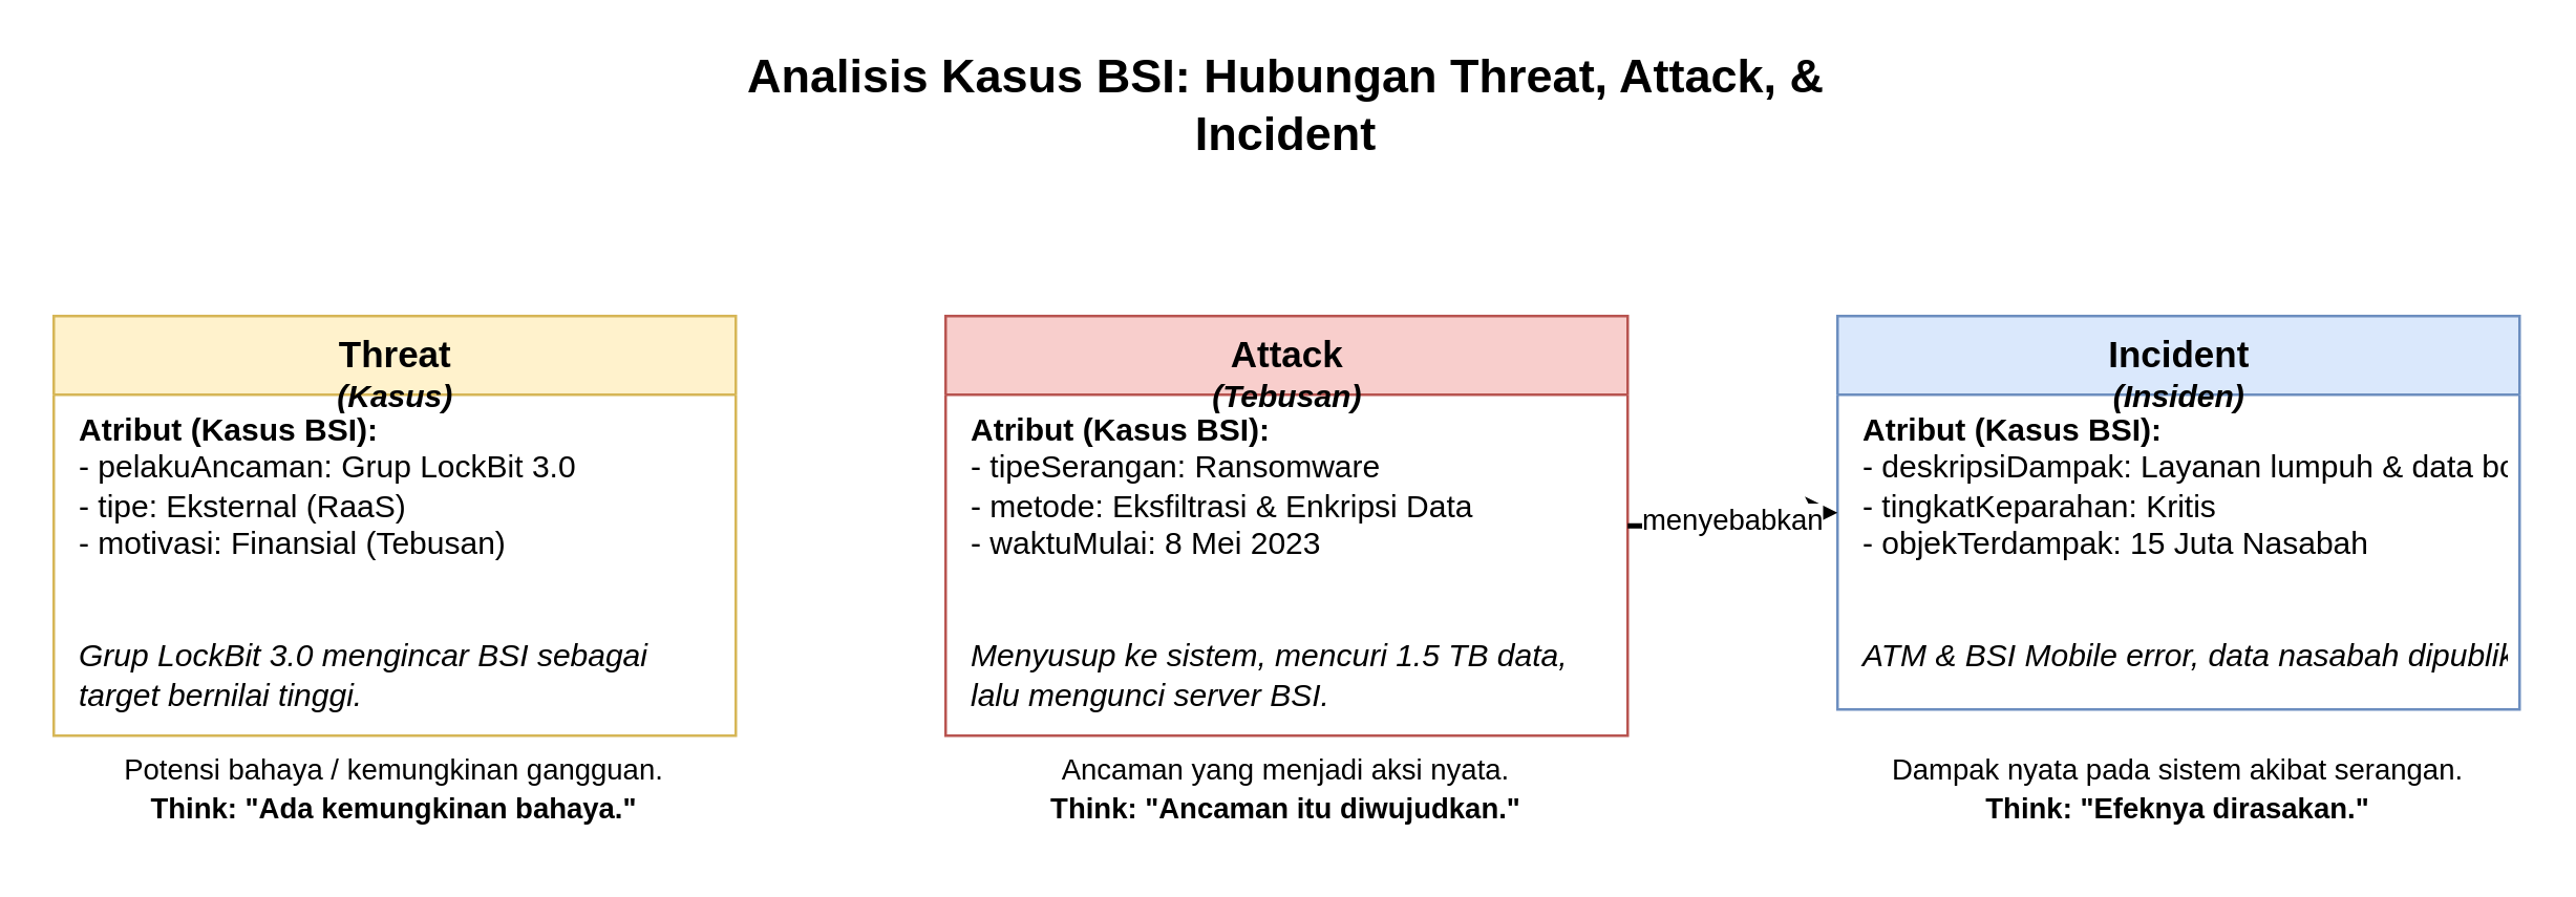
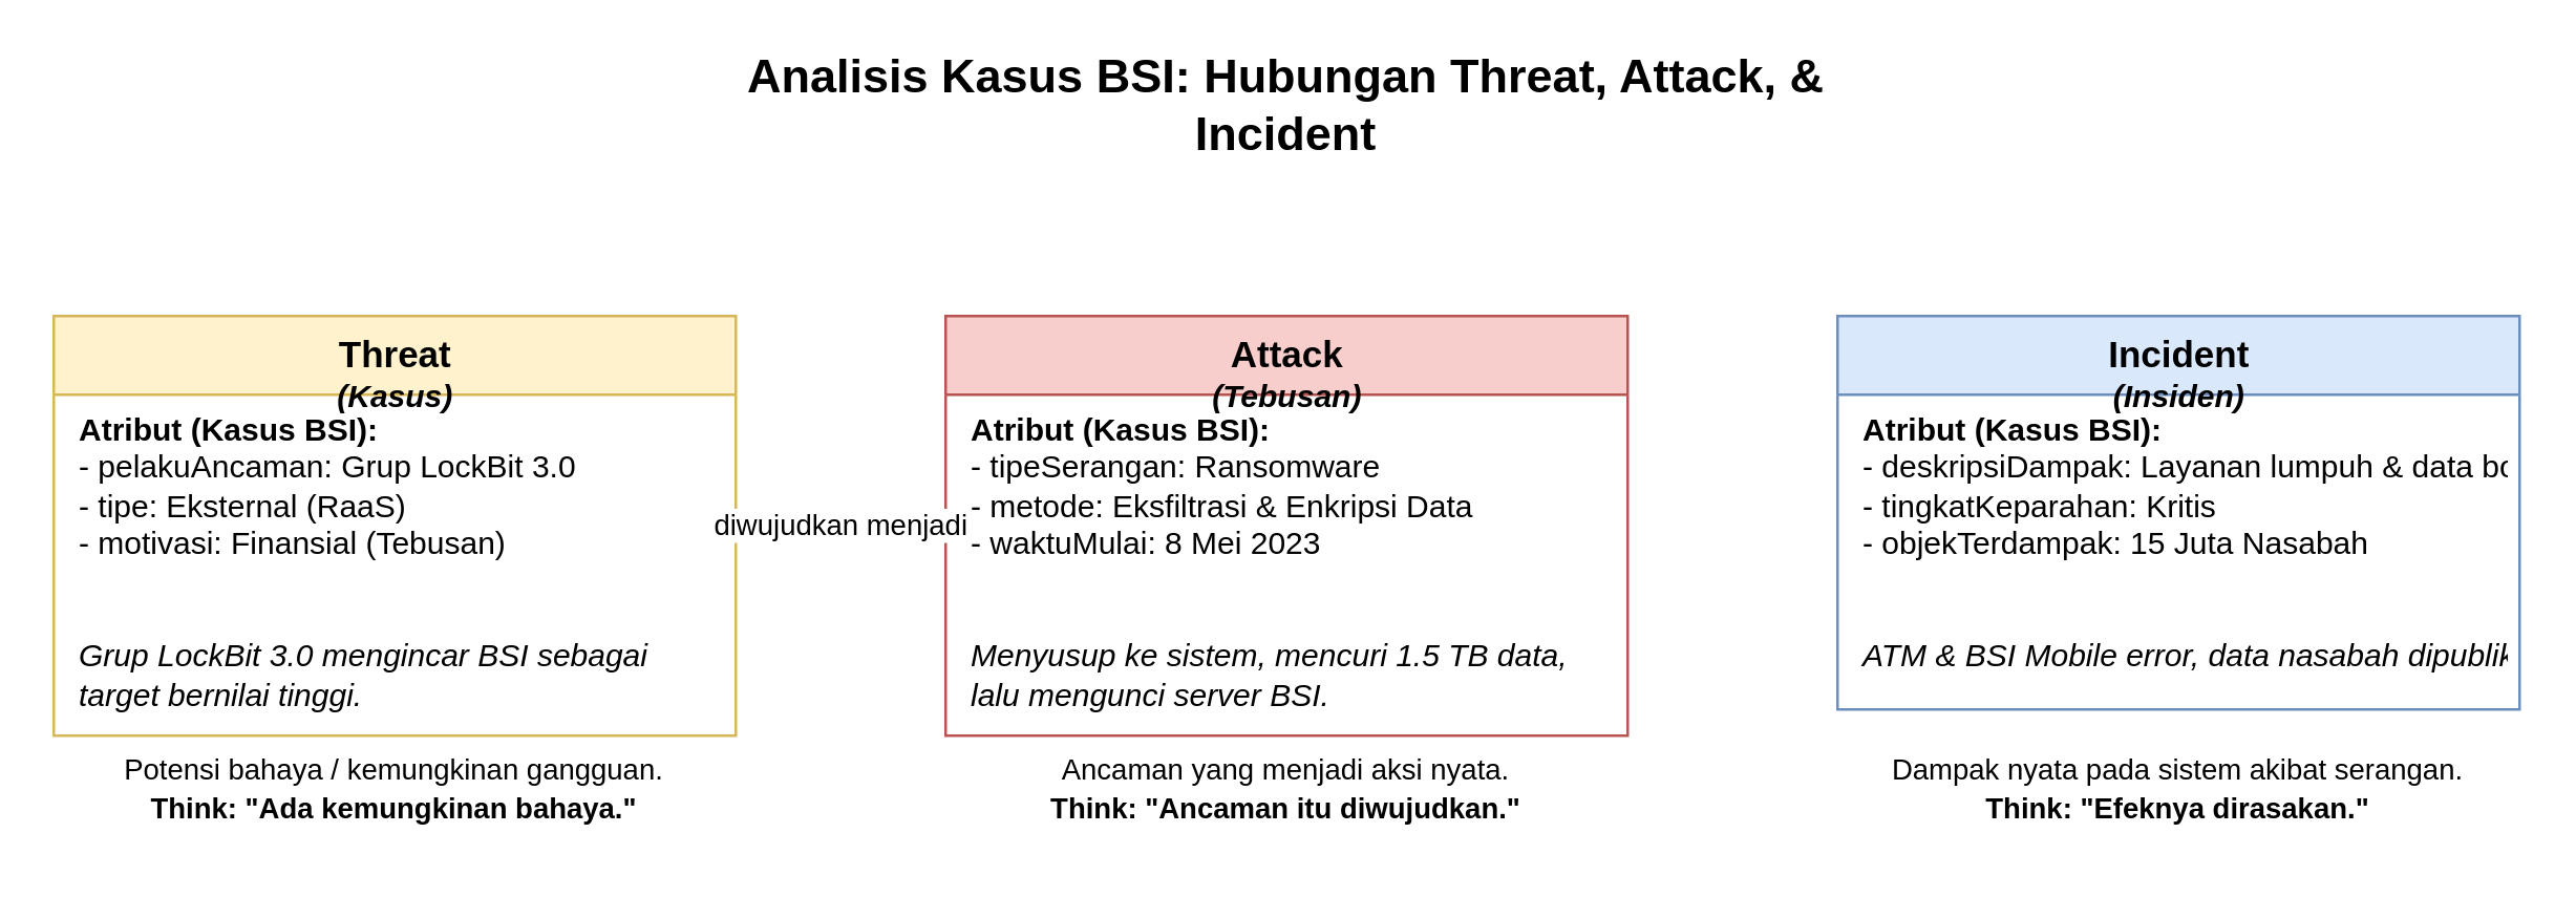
- <mxCell id="9" value="menyebabkan" style="edgeStyle=entityRelationEdgeStyle;endArrow=classic;html=1;rounded=0;strokeWidth=2;" parent="1" source="4" target="6" edge="1"><mxGeometry width="50" height="50" relative="1" as="geometry"><mxPoint x="630" y="195" as="sourcePoint" /><mxPoint x="690" y="195" as="targetPoint" /></mxGeometry></mxCell>
+ <mxCell id="8" value="diwujudkan menjadi" style="edgeStyle=entityRelationEdgeStyle;endArrow=classic;html=1;rounded=0;strokeWidth=2;" parent="1" source="2" target="4" edge="1"><mxGeometry width="50" height="50" relative="1" as="geometry"><mxPoint x="290" y="195" as="sourcePoint" /><mxPoint x="350" y="195" as="targetPoint" /></mxGeometry></mxCell>
